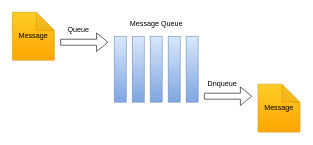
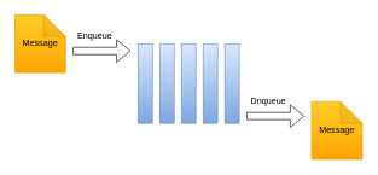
- <mxCell id="9" value="Message Queue" style="text;html=1;align=center;verticalAlign=middle;resizable=0;points=[];autosize=1;strokeColor=none;" parent="1" vertex="1"><mxGeometry x="210" y="30" width="100" height="20" as="geometry" /></mxCell>
- <mxCell id="11" value="Queue" style="text;html=1;align=center;verticalAlign=middle;resizable=0;points=[];autosize=1;strokeColor=none;" parent="1" vertex="1"><mxGeometry x="100" y="40" width="60" height="20" as="geometry" /></mxCell>
+ <mxCell id="11" value="Enqueue" style="text;html=1;align=center;verticalAlign=middle;resizable=0;points=[];autosize=1;strokeColor=none;" parent="1" vertex="1"><mxGeometry x="100" y="40" width="60" height="20" as="geometry" /></mxCell>
